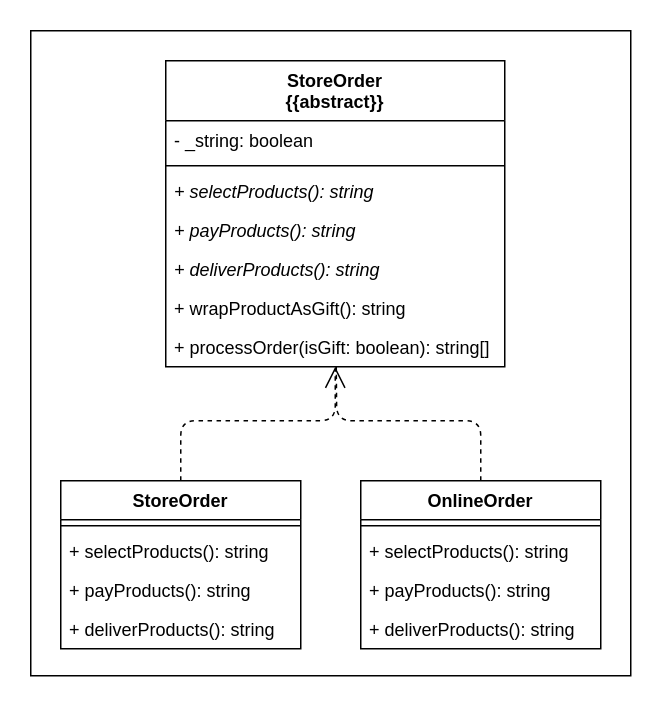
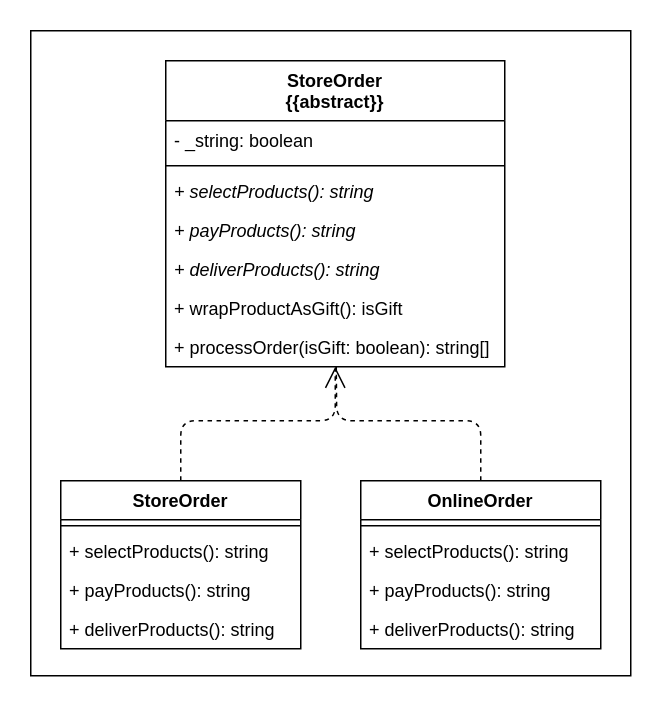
- <mxCell id="9" value="+ wrapProductAsGift(): string" style="text;strokeColor=none;fillColor=none;align=left;verticalAlign=top;spacingLeft=4;spacingRight=4;overflow=hidden;rotatable=0;points=[[0,0.5],[1,0.5]];portConstraint=eastwest;" vertex="1" parent="3"><mxGeometry y="152" width="226" height="26" as="geometry" /></mxCell>
+ <mxCell id="9" value="+ wrapProductAsGift(): isGift" style="text;strokeColor=none;fillColor=none;align=left;verticalAlign=top;spacingLeft=4;spacingRight=4;overflow=hidden;rotatable=0;points=[[0,0.5],[1,0.5]];portConstraint=eastwest;" vertex="1" parent="3"><mxGeometry y="152" width="226" height="26" as="geometry" /></mxCell>
